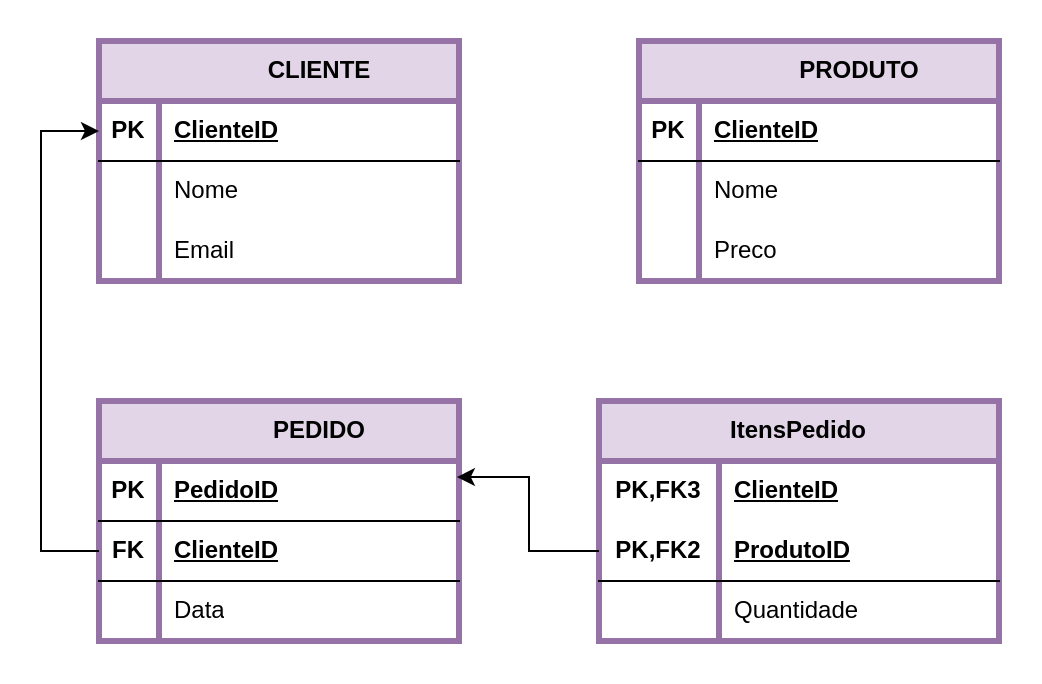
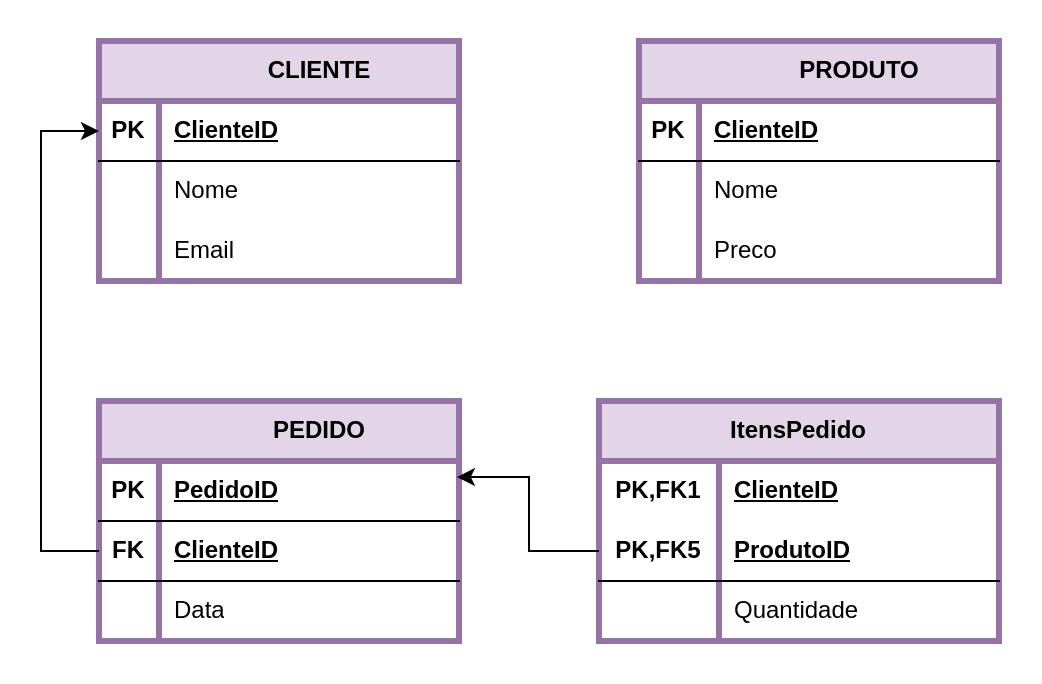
- <mxCell id="34" value="PK,FK3" style="shape=partialRectangle;connectable=0;fillColor=none;top=0;left=0;bottom=0;right=0;fontStyle=1;overflow=hidden;html=1;whiteSpace=wrap;" vertex="1" parent="33"><mxGeometry width="60" height="30" as="geometry"><mxRectangle width="60" height="30" as="alternateBounds" /></mxGeometry></mxCell>
+ <mxCell id="34" value="PK,FK1" style="shape=partialRectangle;connectable=0;fillColor=none;top=0;left=0;bottom=0;right=0;fontStyle=1;overflow=hidden;html=1;whiteSpace=wrap;" vertex="1" parent="33"><mxGeometry width="60" height="30" as="geometry"><mxRectangle width="60" height="30" as="alternateBounds" /></mxGeometry></mxCell>
- <mxCell id="37" value="PK,FK2" style="shape=partialRectangle;connectable=0;fillColor=none;top=0;left=0;bottom=0;right=0;fontStyle=1;overflow=hidden;html=1;whiteSpace=wrap;" vertex="1" parent="36"><mxGeometry width="60" height="30" as="geometry"><mxRectangle width="60" height="30" as="alternateBounds" /></mxGeometry></mxCell>
+ <mxCell id="37" value="PK,FK5" style="shape=partialRectangle;connectable=0;fillColor=none;top=0;left=0;bottom=0;right=0;fontStyle=1;overflow=hidden;html=1;whiteSpace=wrap;" vertex="1" parent="36"><mxGeometry width="60" height="30" as="geometry"><mxRectangle width="60" height="30" as="alternateBounds" /></mxGeometry></mxCell>
